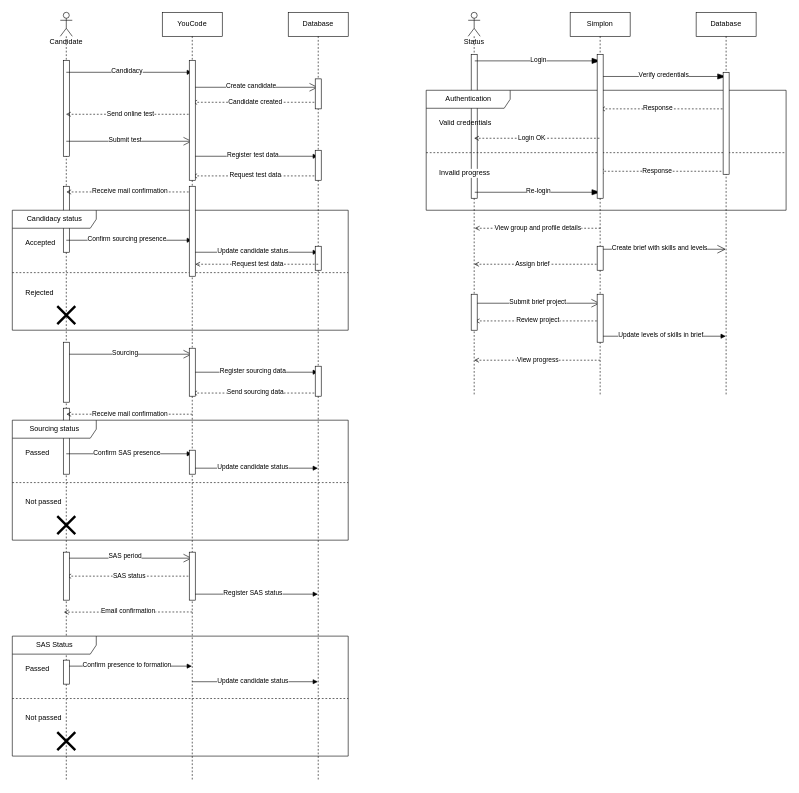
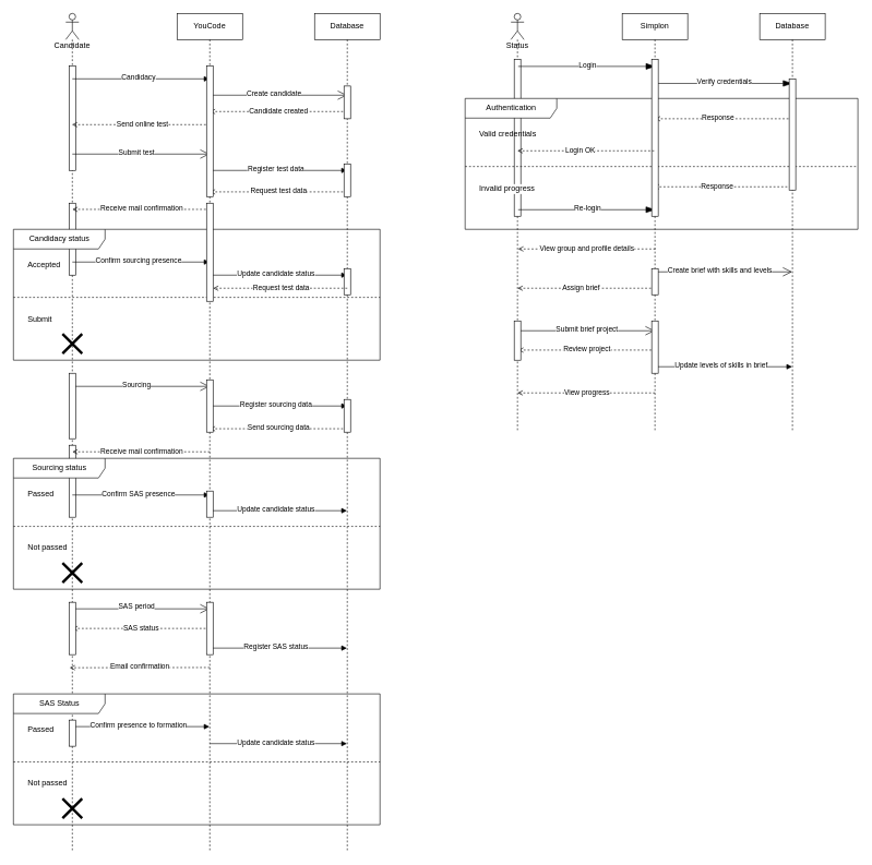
- <mxCell id="20" value="Rejected" style="line;strokeWidth=1;dashed=1;labelPosition=center;verticalLabelPosition=bottom;align=left;verticalAlign=top;spacingLeft=20;spacingTop=15;" vertex="1" parent="18"><mxGeometry y="100" width="560" height="8" as="geometry" /></mxCell>
+ <mxCell id="20" value="Submit" style="line;strokeWidth=1;dashed=1;labelPosition=center;verticalLabelPosition=bottom;align=left;verticalAlign=top;spacingLeft=20;spacingTop=15;" vertex="1" parent="18"><mxGeometry y="100" width="560" height="8" as="geometry" /></mxCell>
